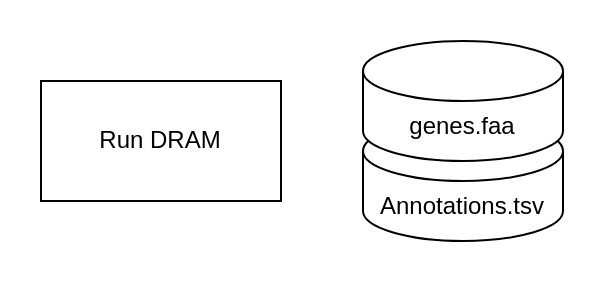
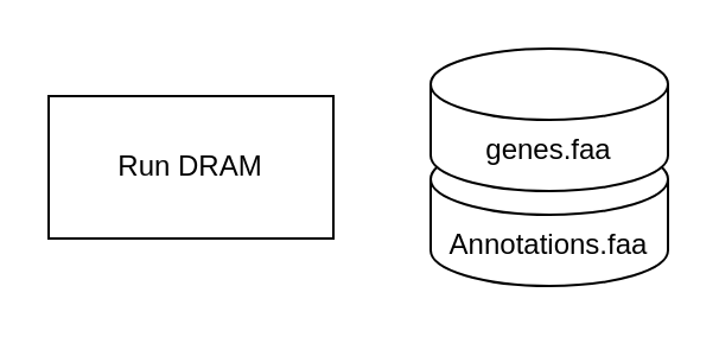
- <mxCell id="2" value="Annotations.tsv" style="shape=cylinder3;whiteSpace=wrap;html=1;boundedLbl=1;backgroundOutline=1;size=15;" vertex="1" parent="1"><mxGeometry x="181" y="60" width="100" height="60" as="geometry" /></mxCell>
+ <mxCell id="2" value="Annotations.faa" style="shape=cylinder3;whiteSpace=wrap;html=1;boundedLbl=1;backgroundOutline=1;size=15;" vertex="1" parent="1"><mxGeometry x="181" y="60" width="100" height="60" as="geometry" /></mxCell>
